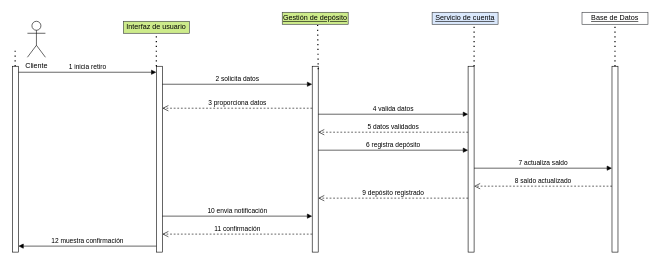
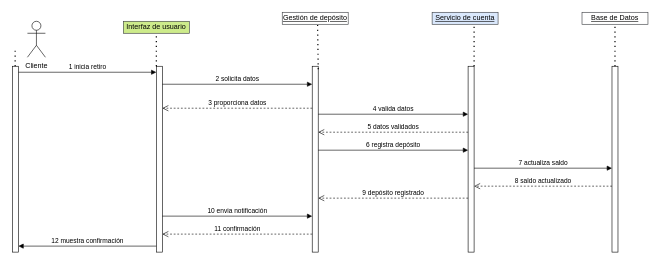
- <mxCell id="3" value="&lt;u&gt;Gestión de depósito&lt;/u&gt;" style="html=1;whiteSpace=wrap;fillColor=#cdeb8b;strokeColor=#36393d;" parent="1" vertex="1"><mxGeometry x="470" y="20" width="110" height="20" as="geometry" /></mxCell>
+ <mxCell id="3" value="&lt;u&gt;Gestión de depósito&lt;/u&gt;" style="html=1;whiteSpace=wrap;fillColor=#ffffff;strokeColor=#36393d;" parent="1" vertex="1"><mxGeometry x="470" y="20" width="110" height="20" as="geometry" /></mxCell>
